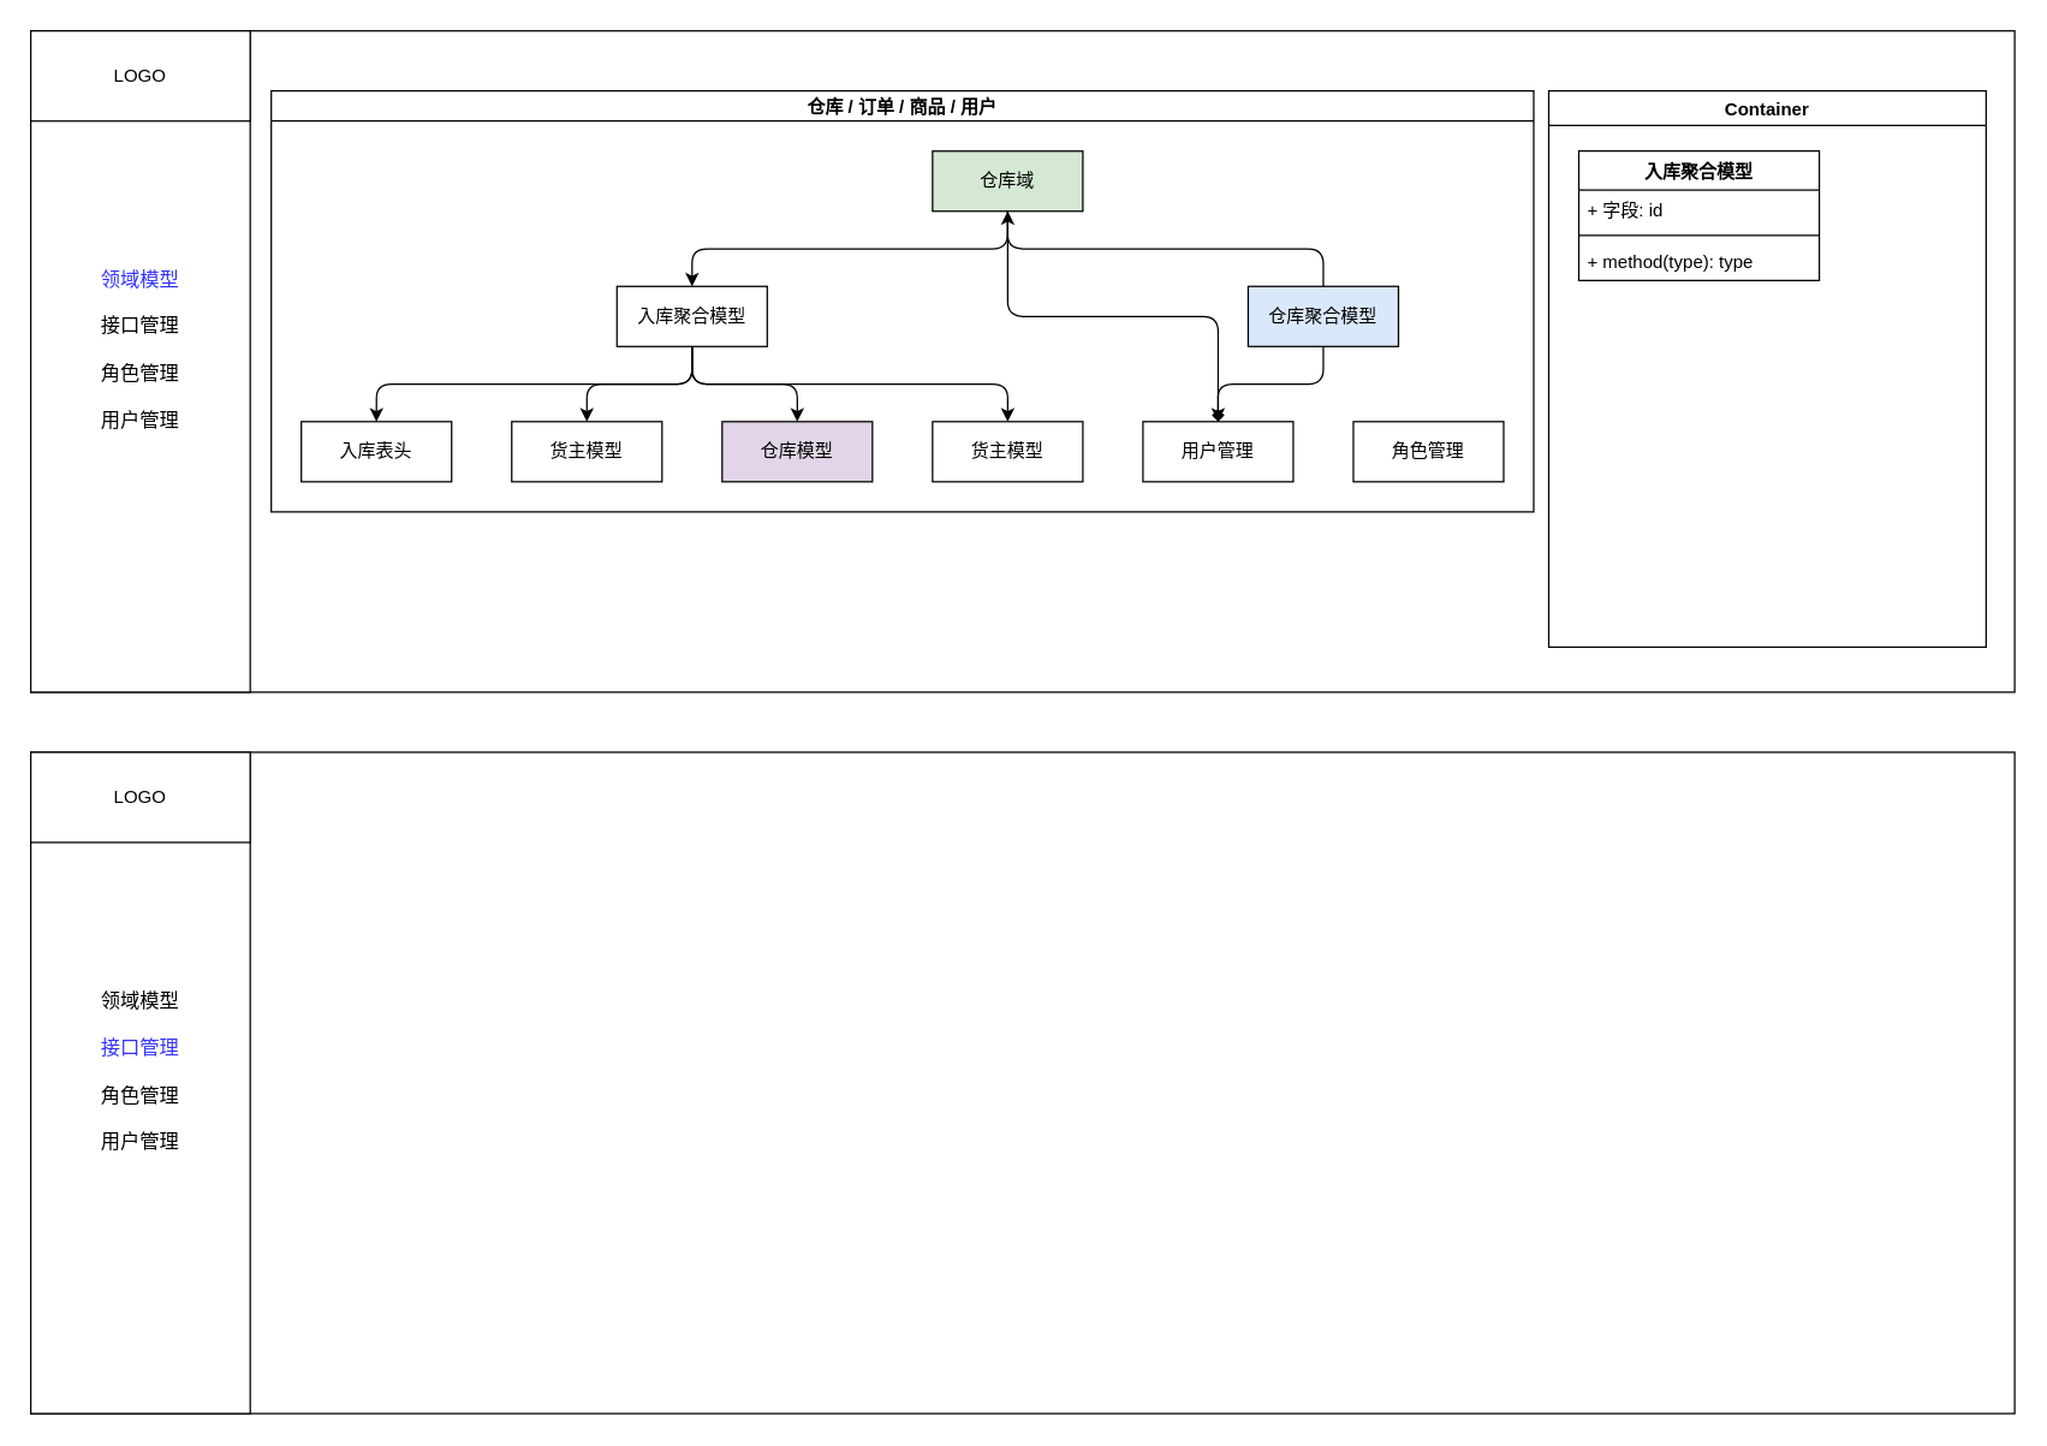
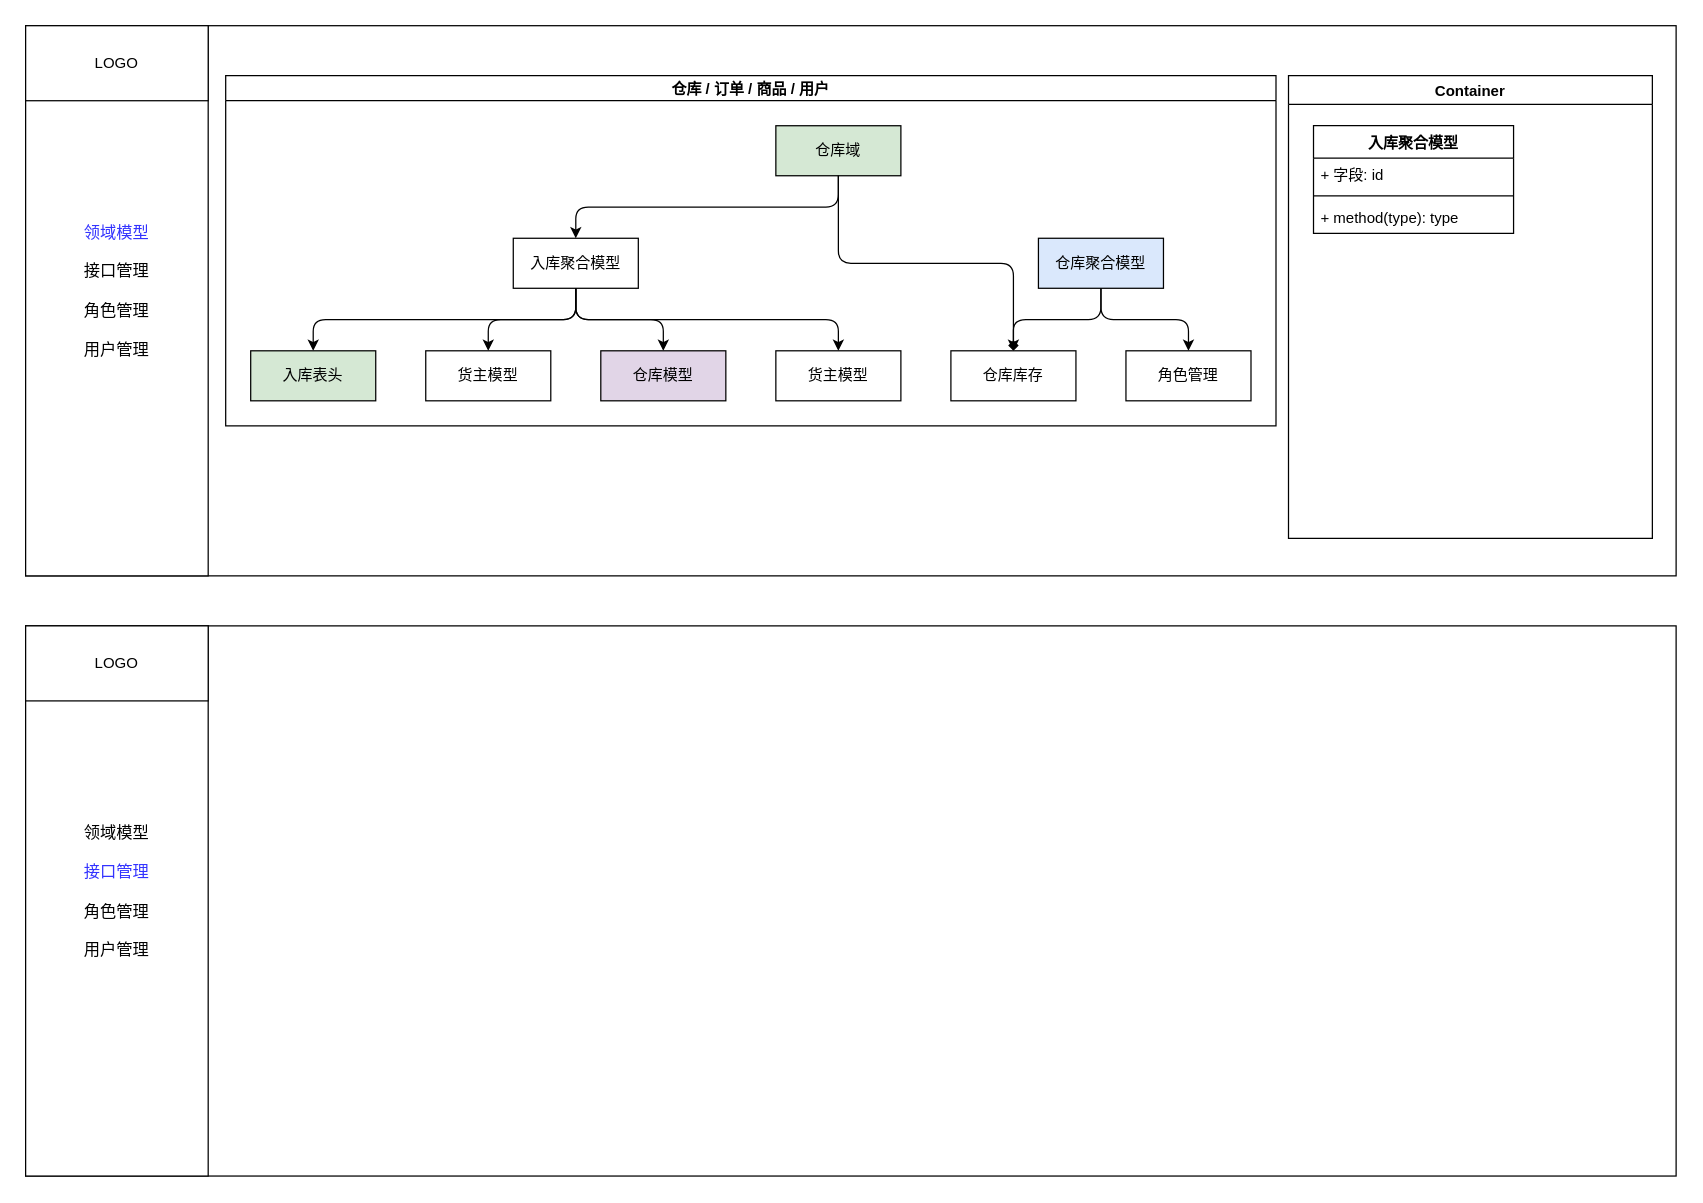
- <mxCell id="20" value="" style="edgeStyle=elbowEdgeStyle;elbow=vertical;html=1;rounded=1;curved=0;sourcePerimeterSpacing=0;targetPerimeterSpacing=0;startSize=6;endSize=6;" edge="1" parent="8" source="15" target="9"><mxGeometry relative="1" as="geometry"><mxPoint x="-496" y="310" as="sourcePoint" /></mxGeometry></mxCell>
+ <mxCell id="20" value="" style="edgeStyle=elbowEdgeStyle;elbow=vertical;html=1;rounded=1;curved=0;sourcePerimeterSpacing=0;targetPerimeterSpacing=0;startSize=6;endSize=6;" edge="1" parent="8" source="15" target="21"><mxGeometry relative="1" as="geometry"><mxPoint x="-496" y="310" as="sourcePoint" /></mxGeometry></mxCell>
- <mxCell id="13" value="入库表头" style="whiteSpace=wrap;html=1;" vertex="1" parent="8"><mxGeometry x="20" y="220" width="100" height="40" as="geometry" /></mxCell>
+ <mxCell id="13" value="入库表头" style="whiteSpace=wrap;html=1;fillColor=#d5e8d4;" vertex="1" parent="8"><mxGeometry x="20" y="220" width="100" height="40" as="geometry" /></mxCell>
- <mxCell id="19" value="用户管理" style="whiteSpace=wrap;html=1;" vertex="1" parent="8"><mxGeometry x="580" y="220" width="100" height="40" as="geometry" /></mxCell>
+ <mxCell id="19" value="仓库库存" style="whiteSpace=wrap;html=1;" vertex="1" parent="8"><mxGeometry x="580" y="220" width="100" height="40" as="geometry" /></mxCell>
